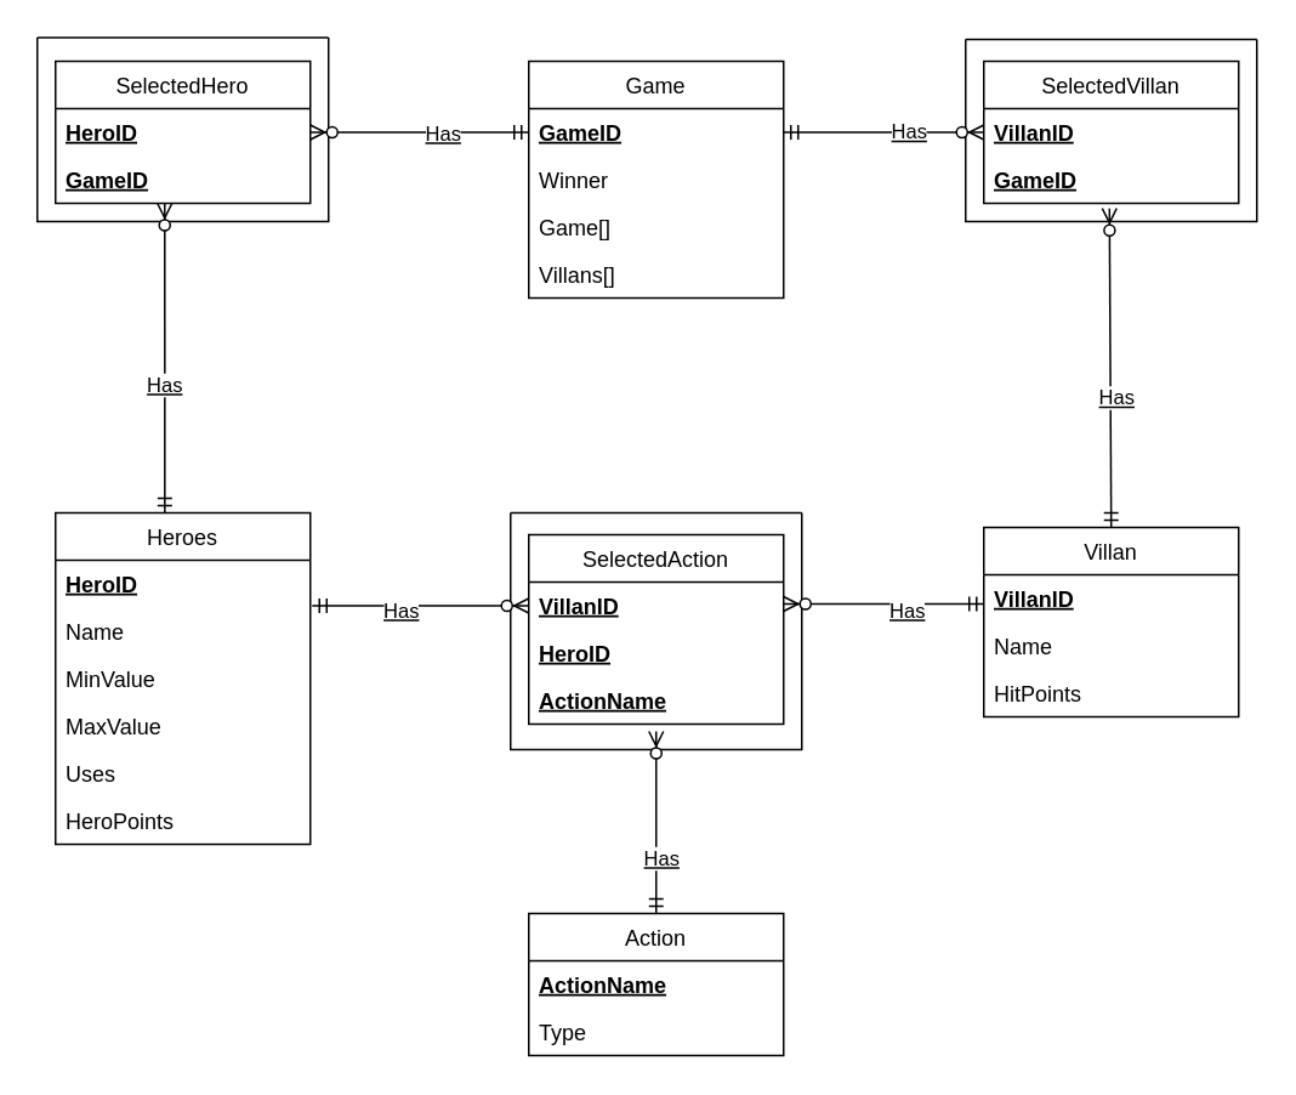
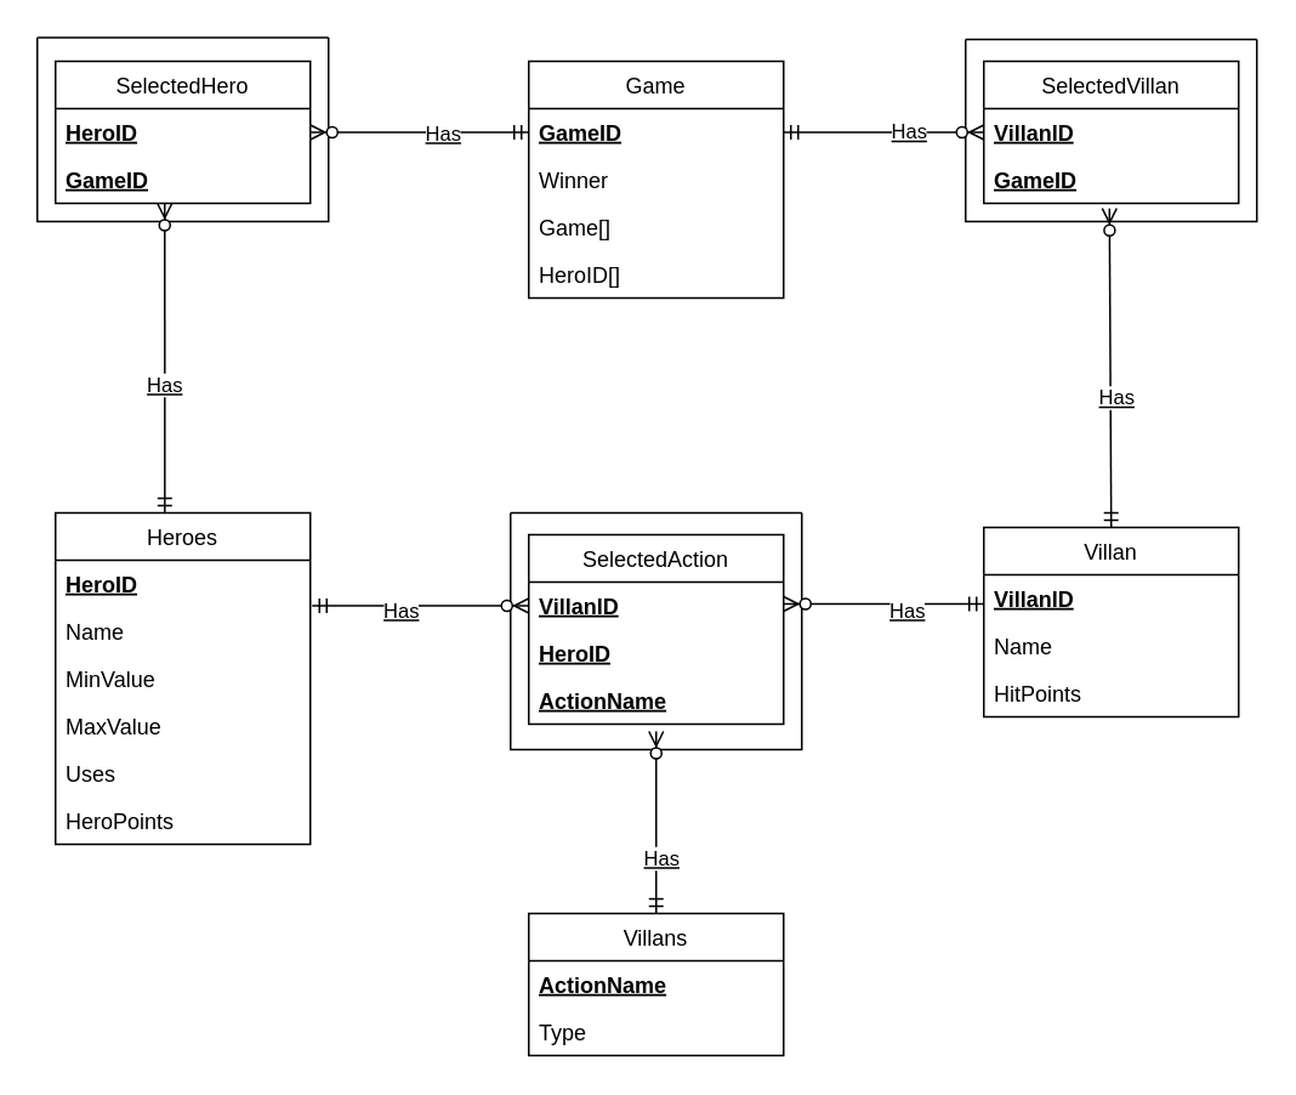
- <mxCell id="17" value="Villans[]" style="text;strokeColor=none;fillColor=none;align=left;verticalAlign=top;spacingLeft=4;spacingRight=4;overflow=hidden;rotatable=0;points=[[0,0.5],[1,0.5]];portConstraint=eastwest;" parent="13" vertex="1"><mxGeometry y="104" width="140" height="26" as="geometry" /></mxCell>
+ <mxCell id="17" value="HeroID[]" style="text;strokeColor=none;fillColor=none;align=left;verticalAlign=top;spacingLeft=4;spacingRight=4;overflow=hidden;rotatable=0;points=[[0,0.5],[1,0.5]];portConstraint=eastwest;" parent="13" vertex="1"><mxGeometry y="104" width="140" height="26" as="geometry" /></mxCell>
- <mxCell id="18" value="Action" style="swimlane;fontStyle=0;childLayout=stackLayout;horizontal=1;startSize=26;horizontalStack=0;resizeParent=1;resizeParentMax=0;resizeLast=0;collapsible=1;marginBottom=0;verticalAlign=middle;" parent="1" vertex="1"><mxGeometry x="290" y="501" width="140" height="78" as="geometry" /></mxCell>
+ <mxCell id="18" value="Villans" style="swimlane;fontStyle=0;childLayout=stackLayout;horizontal=1;startSize=26;horizontalStack=0;resizeParent=1;resizeParentMax=0;resizeLast=0;collapsible=1;marginBottom=0;verticalAlign=middle;" parent="1" vertex="1"><mxGeometry x="290" y="501" width="140" height="78" as="geometry" /></mxCell>
